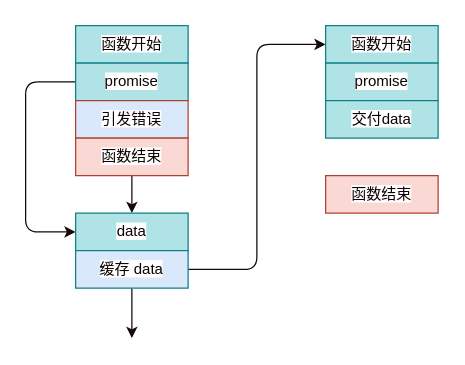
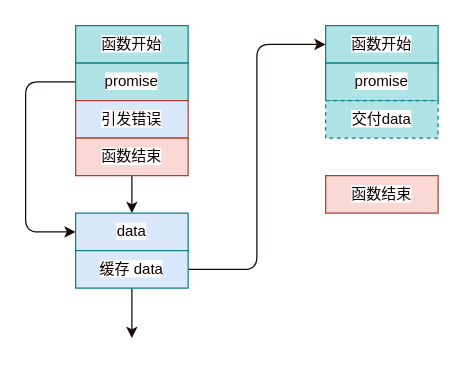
- <mxCell id="15" value="&lt;font color=&quot;#0e0101&quot;&gt;&lt;span style=&quot;background-color: rgb(255, 255, 255);&quot;&gt;交付data&lt;/span&gt;&lt;/font&gt;" style="rounded=0;whiteSpace=wrap;html=1;fillColor=#b0e3e6;strokeColor=#0e8088;" vertex="1" parent="1"><mxGeometry x="260" y="80" width="90" height="30" as="geometry" /></mxCell>
+ <mxCell id="15" value="&lt;font color=&quot;#0e0101&quot;&gt;&lt;span style=&quot;background-color: rgb(255, 255, 255);&quot;&gt;交付data&lt;/span&gt;&lt;/font&gt;" style="rounded=0;whiteSpace=wrap;html=1;fillColor=#b0e3e6;strokeColor=#0e8088;dashed=1;" vertex="1" parent="1"><mxGeometry x="260" y="80" width="90" height="30" as="geometry" /></mxCell>
- <mxCell id="8" value="&lt;font color=&quot;#0e0101&quot;&gt;&lt;span style=&quot;background-color: rgb(255, 255, 255);&quot;&gt;data&lt;/span&gt;&lt;/font&gt;" style="rounded=0;whiteSpace=wrap;html=1;fillColor=#b0e3e6;strokeColor=#0e8088;" vertex="1" parent="1"><mxGeometry x="60" y="170" width="90" height="30" as="geometry" /></mxCell>
+ <mxCell id="8" value="&lt;font color=&quot;#0e0101&quot;&gt;&lt;span style=&quot;background-color: rgb(255, 255, 255);&quot;&gt;data&lt;/span&gt;&lt;/font&gt;" style="rounded=0;whiteSpace=wrap;html=1;fillColor=#dae8fc;strokeColor=#0e8088;" vertex="1" parent="1"><mxGeometry x="60" y="170" width="90" height="30" as="geometry" /></mxCell>
